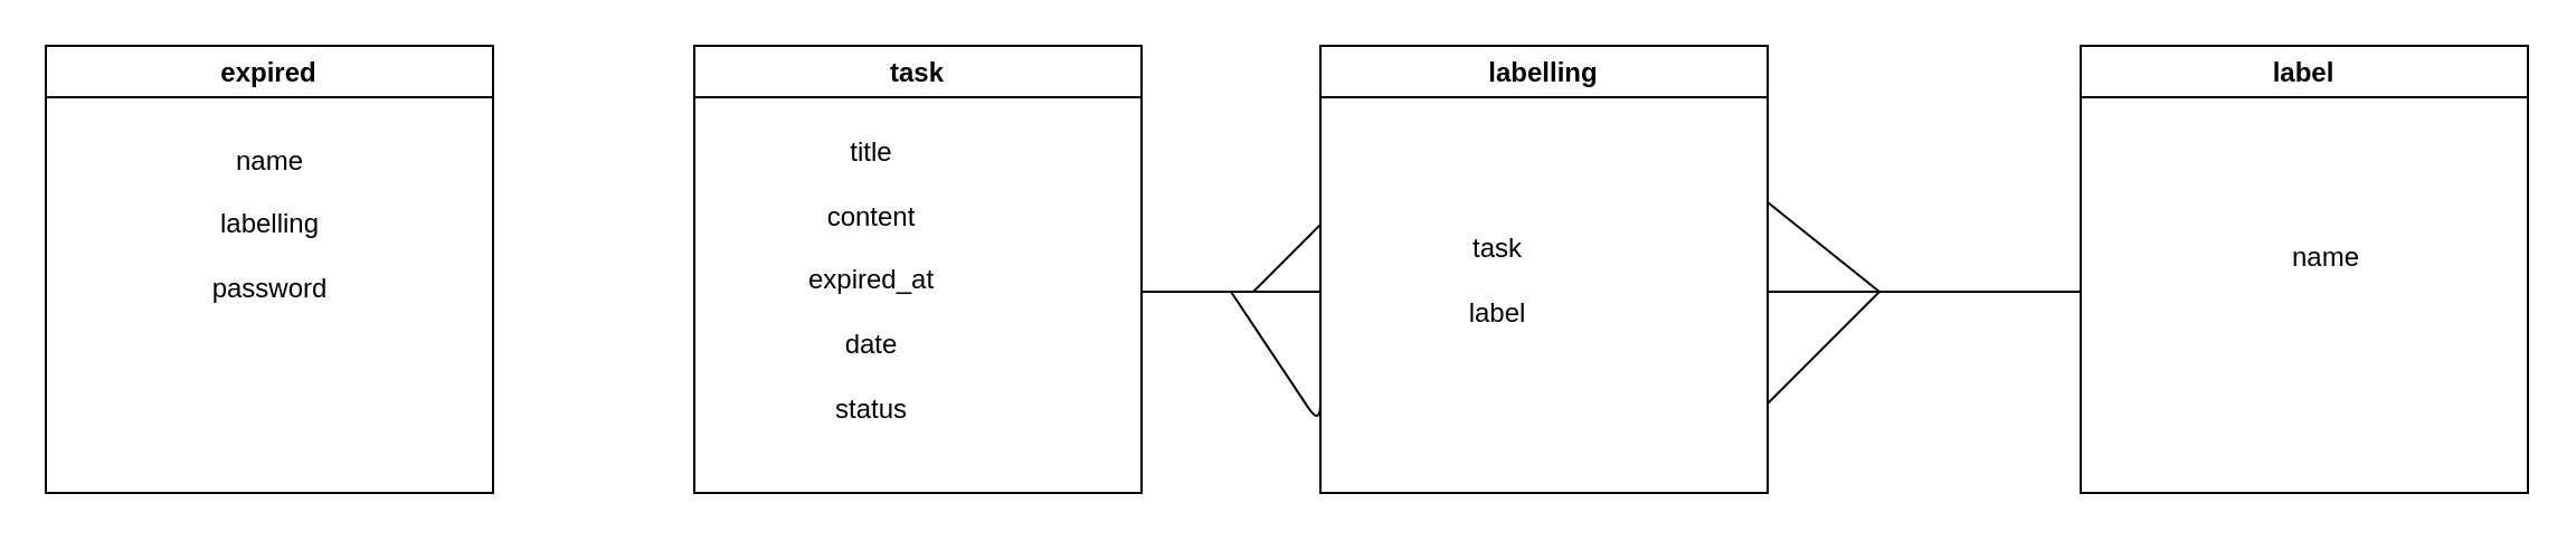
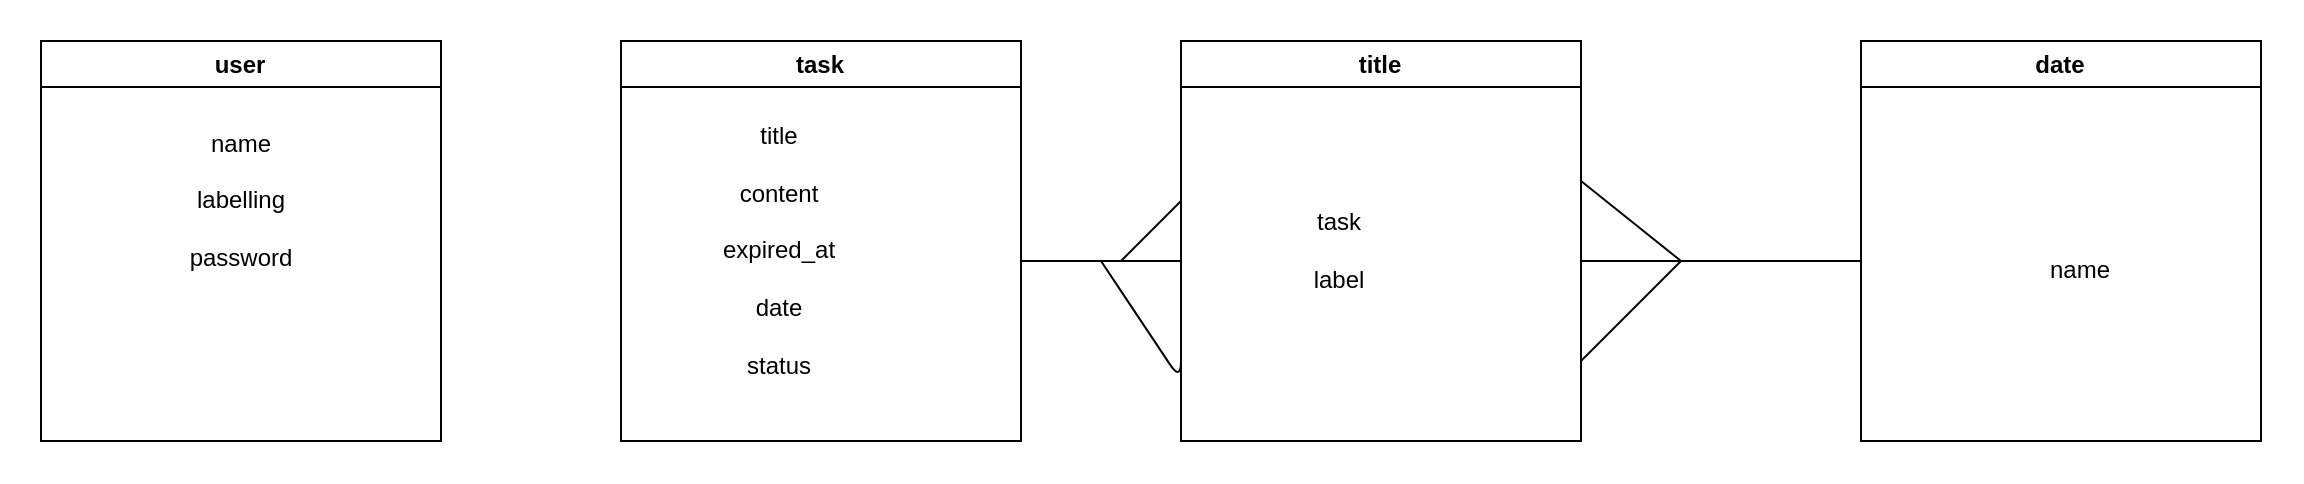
- <mxCell id="2" value="expired" style="swimlane;" vertex="1" parent="1"><mxGeometry x="20" y="20" width="200" height="200" as="geometry" /></mxCell>
+ <mxCell id="2" value="user" style="swimlane;" vertex="1" parent="1"><mxGeometry x="20" y="20" width="200" height="200" as="geometry" /></mxCell>
- <mxCell id="6" value="labelling" style="swimlane;" vertex="1" parent="1"><mxGeometry x="590" y="20" width="200" height="200" as="geometry" /></mxCell>
+ <mxCell id="6" value="title" style="swimlane;" vertex="1" parent="1"><mxGeometry x="590" y="20" width="200" height="200" as="geometry" /></mxCell>
- <mxCell id="9" value="label" style="swimlane;" vertex="1" parent="1"><mxGeometry x="930" y="20" width="200" height="200" as="geometry" /></mxCell>
+ <mxCell id="9" value="date" style="swimlane;" vertex="1" parent="1"><mxGeometry x="930" y="20" width="200" height="200" as="geometry" /></mxCell>
- <mxCell id="10" value="name" style="text;html=1;strokeColor=none;fillColor=none;align=center;verticalAlign=middle;whiteSpace=wrap;rounded=0;" vertex="1" parent="9"><mxGeometry x="80" y="80" width="60" height="30" as="geometry" /></mxCell>
+ <mxCell id="10" value="name" style="text;html=1;strokeColor=none;fillColor=none;align=center;verticalAlign=middle;whiteSpace=wrap;rounded=0;" vertex="1" parent="9"><mxGeometry x="80" y="100" width="60" height="30" as="geometry" /></mxCell>
